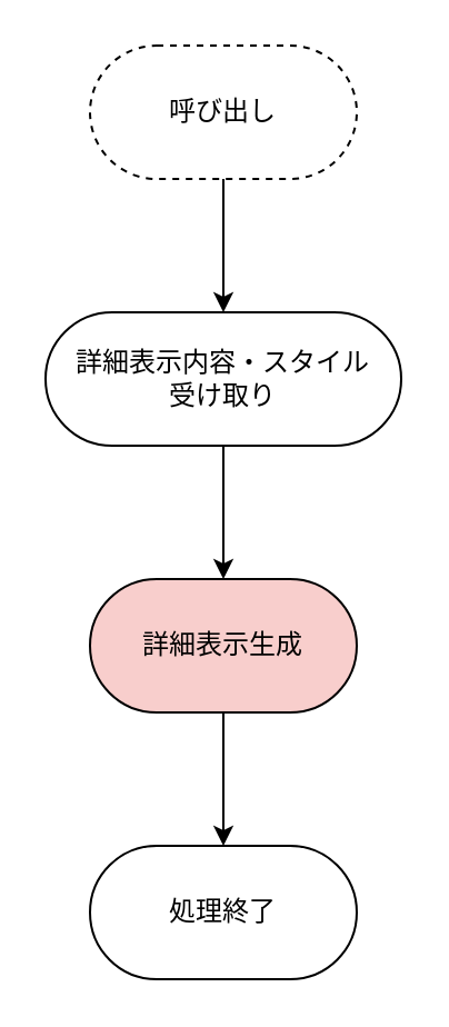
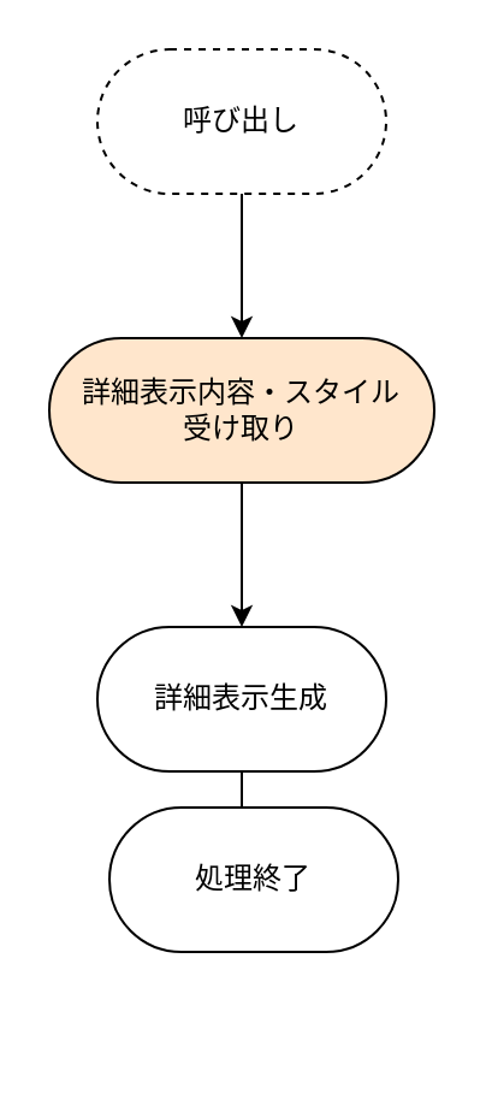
- <mxCell id="5" value="詳細表示内容・スタイル&lt;br&gt;受け取り" style="rounded=1;whiteSpace=wrap;html=1;arcSize=50;" vertex="1" parent="1"><mxGeometry x="20" y="140" width="160" height="60" as="geometry" /></mxCell>
+ <mxCell id="5" value="詳細表示内容・スタイル&lt;br&gt;受け取り" style="rounded=1;whiteSpace=wrap;html=1;arcSize=50;fillColor=#ffe6cc;" vertex="1" parent="1"><mxGeometry x="20" y="140" width="160" height="60" as="geometry" /></mxCell>
- <mxCell id="7" value="詳細表示生成" style="rounded=1;whiteSpace=wrap;html=1;arcSize=50;fillColor=#f8cecc;" vertex="1" parent="1"><mxGeometry x="40" y="260" width="120" height="60" as="geometry" /></mxCell>
+ <mxCell id="7" value="詳細表示生成" style="rounded=1;whiteSpace=wrap;html=1;arcSize=50;" vertex="1" parent="1"><mxGeometry x="40" y="260" width="120" height="60" as="geometry" /></mxCell>
- <mxCell id="8" value="処理終了" style="rounded=1;whiteSpace=wrap;html=1;arcSize=50;" vertex="1" parent="1"><mxGeometry x="40" y="380" width="120" height="60" as="geometry" /></mxCell>
+ <mxCell id="8" value="処理終了" style="rounded=1;whiteSpace=wrap;html=1;arcSize=50;" vertex="1" parent="1"><mxGeometry x="45" y="335" width="120" height="60" as="geometry" /></mxCell>
